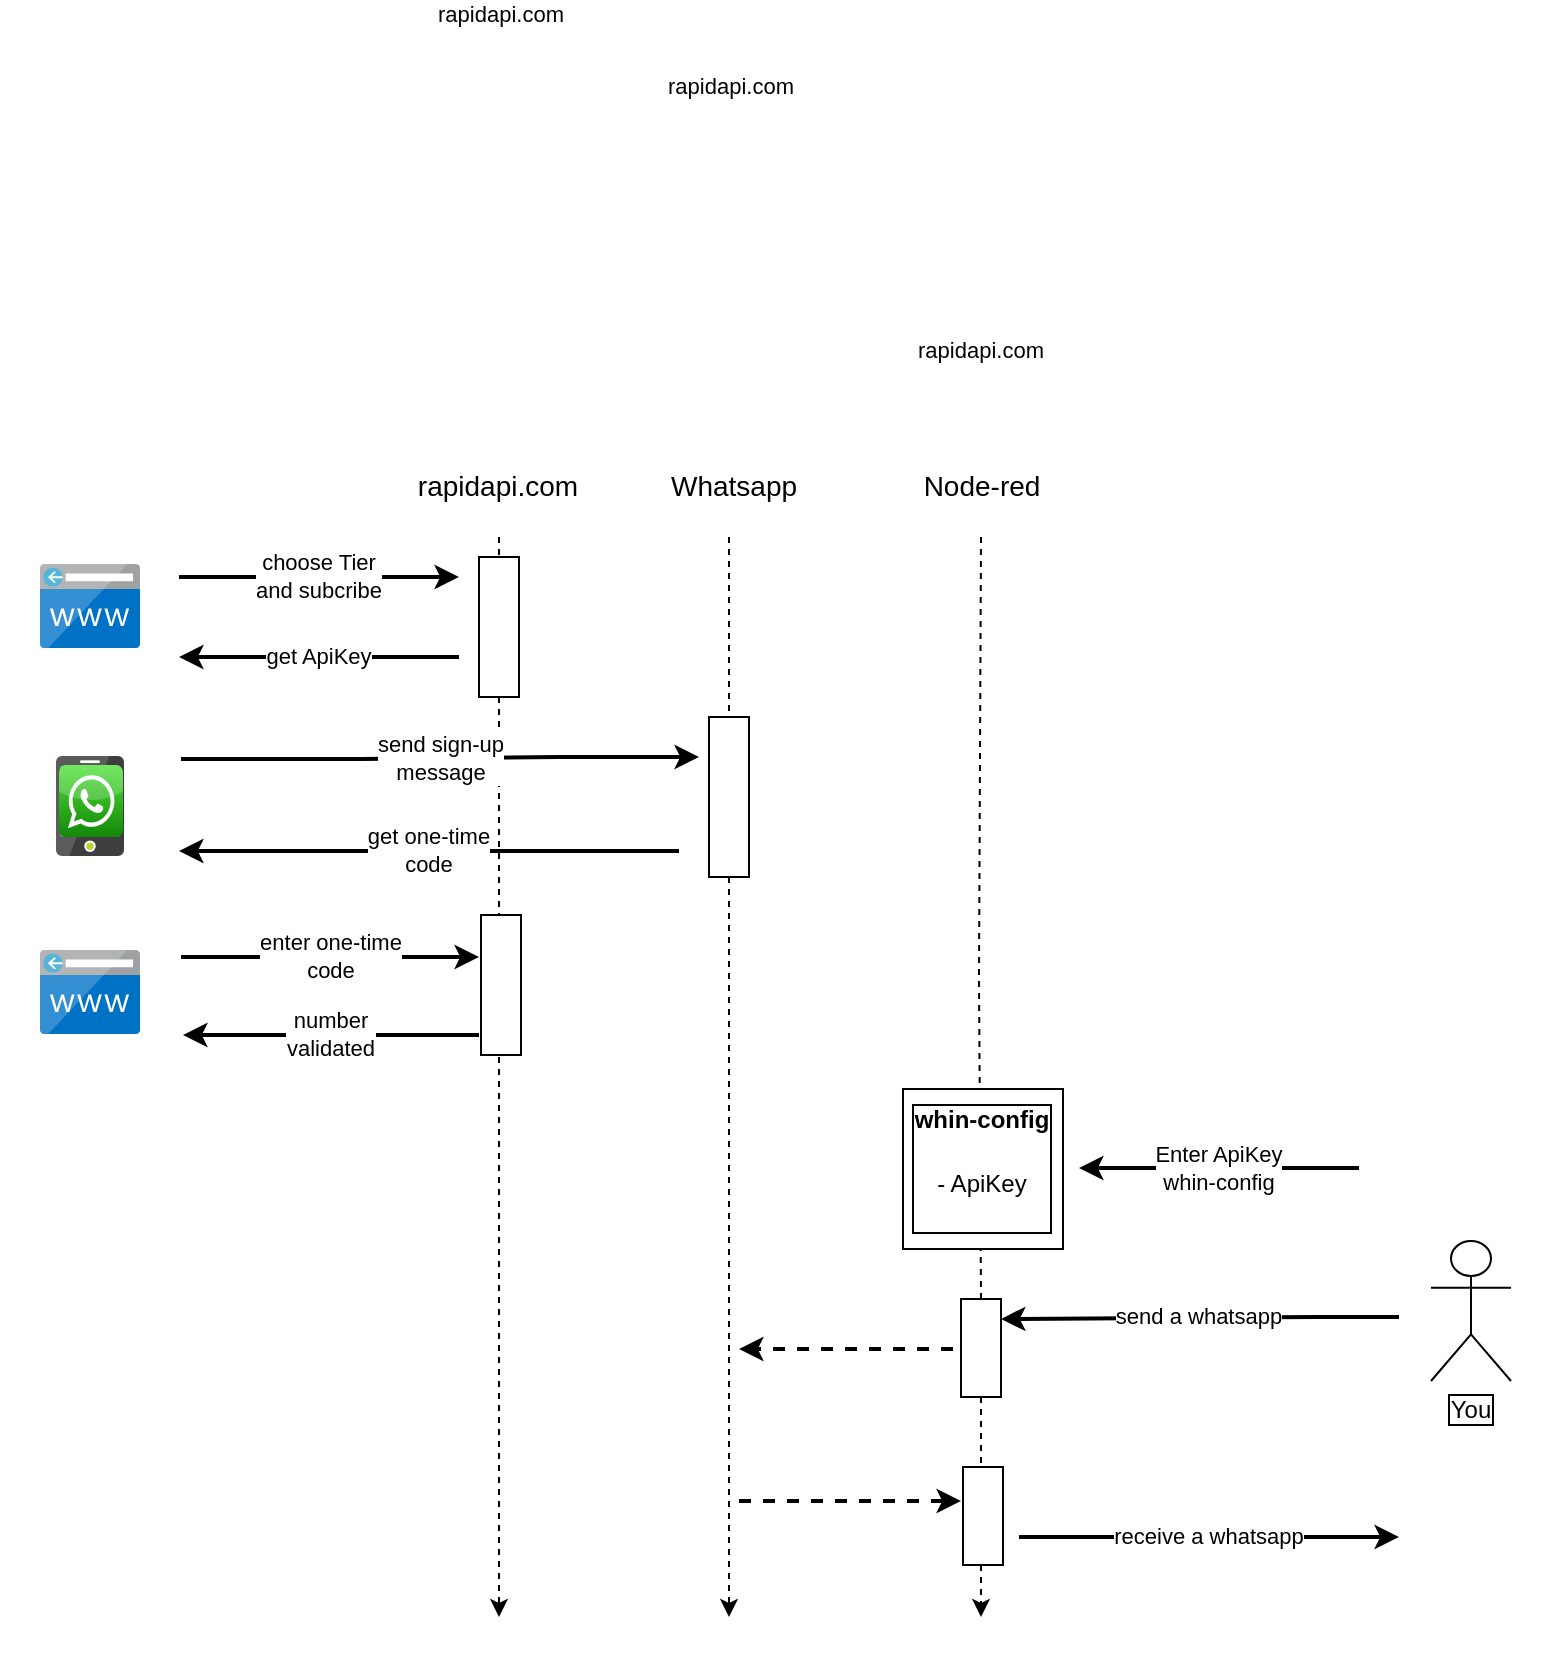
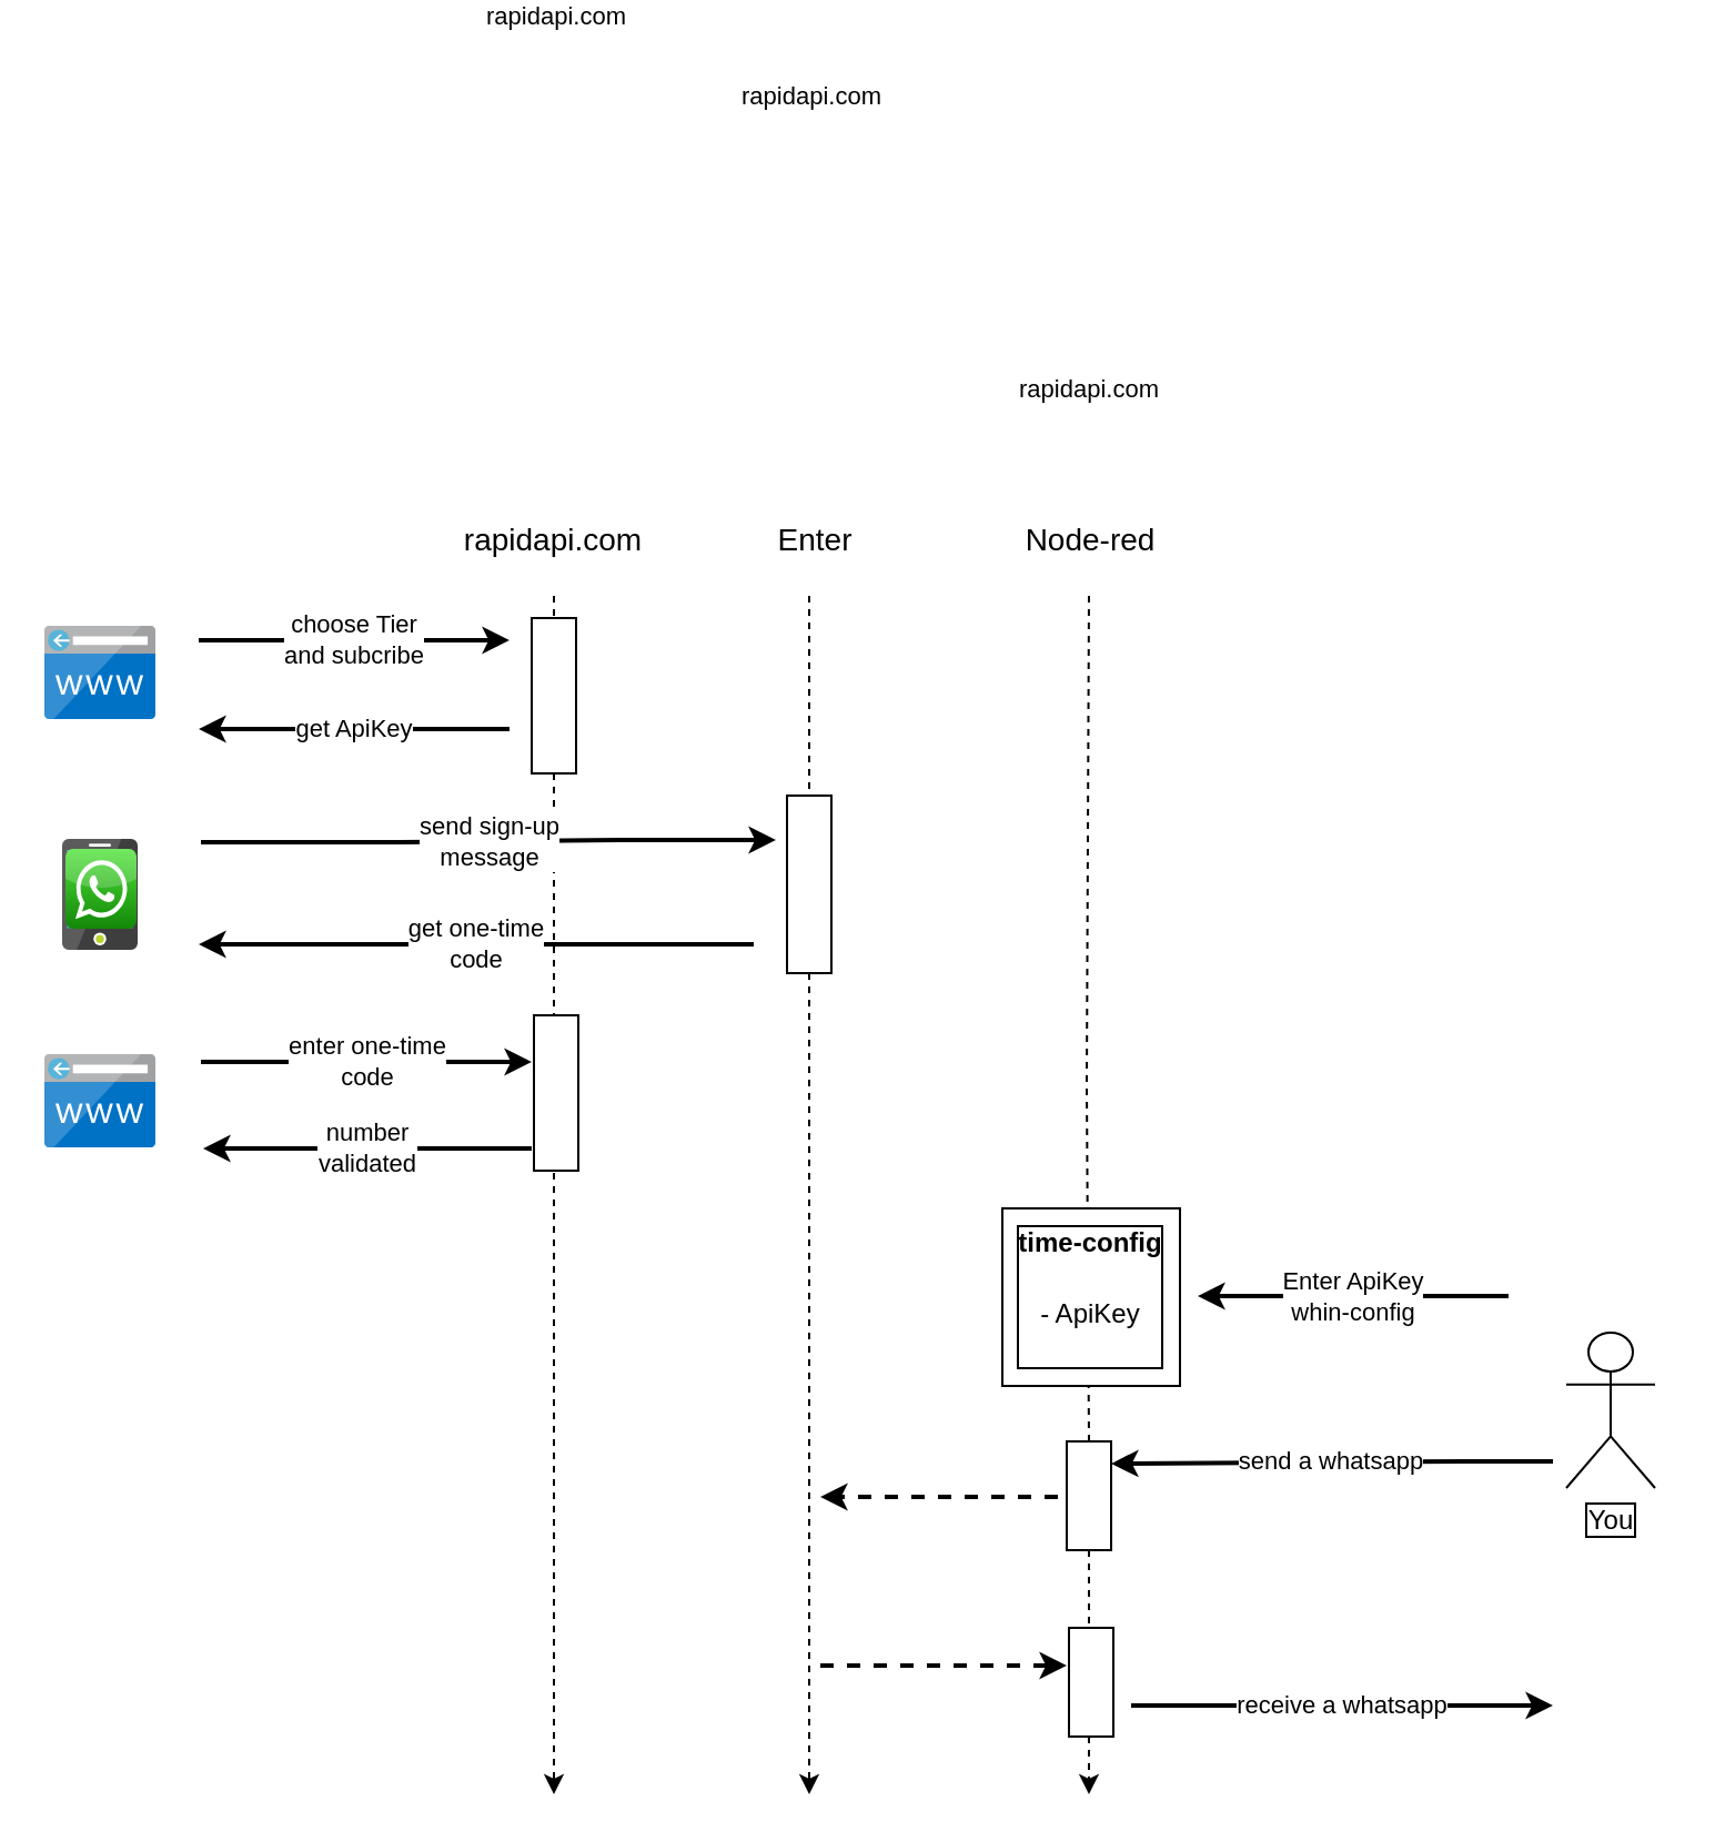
- <mxCell id="14" value="Whatsapp" style="text;html=1;strokeColor=none;fillColor=none;align=center;verticalAlign=middle;whiteSpace=wrap;rounded=0;strokeWidth=1;fontFamily=Helvetica;fontSize=14;" vertex="1" parent="1"><mxGeometry x="337" y="20" width="60" height="30" as="geometry" /></mxCell>
+ <mxCell id="14" value="Enter" style="text;html=1;strokeColor=none;fillColor=none;align=center;verticalAlign=middle;whiteSpace=wrap;rounded=0;strokeWidth=1;fontFamily=Helvetica;fontSize=14;" vertex="1" parent="1"><mxGeometry x="337" y="20" width="60" height="30" as="geometry" /></mxCell>
- <mxCell id="24" value="&lt;div style=&quot;font-size: 12px;&quot;&gt;&lt;b&gt;whin-config&lt;/b&gt;&lt;/div&gt;&lt;div&gt;&lt;br&gt;&lt;/div&gt;&lt;div style=&quot;font-size: 12px;&quot;&gt;- ApiKey&lt;br&gt;&lt;/div&gt;&lt;div&gt;&lt;br&gt;&lt;/div&gt;" style="whiteSpace=wrap;html=1;aspect=fixed;labelBackgroundColor=#FFFFFF;labelBorderColor=default;sketch=0;fillStyle=solid;strokeWidth=1;fontFamily=Helvetica;fontSize=14;fillColor=#FFFFFF;gradientColor=none;" vertex="1" parent="1"><mxGeometry x="451" y="336" width="80" height="80" as="geometry" /></mxCell>
+ <mxCell id="24" value="&lt;div style=&quot;font-size: 12px;&quot;&gt;&lt;b&gt;time-config&lt;/b&gt;&lt;/div&gt;&lt;div&gt;&lt;br&gt;&lt;/div&gt;&lt;div style=&quot;font-size: 12px;&quot;&gt;- ApiKey&lt;br&gt;&lt;/div&gt;&lt;div&gt;&lt;br&gt;&lt;/div&gt;" style="whiteSpace=wrap;html=1;aspect=fixed;labelBackgroundColor=#FFFFFF;labelBorderColor=default;sketch=0;fillStyle=solid;strokeWidth=1;fontFamily=Helvetica;fontSize=14;fillColor=#FFFFFF;gradientColor=none;" vertex="1" parent="1"><mxGeometry x="451" y="336" width="80" height="80" as="geometry" /></mxCell>
- <mxCell id="30" value="&lt;div&gt;You&lt;/div&gt;" style="shape=umlActor;verticalLabelPosition=bottom;verticalAlign=top;html=1;outlineConnect=0;labelBackgroundColor=#FFFFFF;labelBorderColor=default;sketch=0;fillStyle=auto;strokeWidth=1;fontFamily=Helvetica;fontSize=12;fillColor=#FFFFFF;gradientColor=none;" vertex="1" parent="1"><mxGeometry x="715" y="412" width="40" height="70" as="geometry" /></mxCell>
+ <mxCell id="30" value="&lt;div&gt;You&lt;/div&gt;" style="shape=umlActor;verticalLabelPosition=bottom;verticalAlign=top;html=1;outlineConnect=0;labelBackgroundColor=#FFFFFF;labelBorderColor=default;sketch=0;fillStyle=auto;strokeWidth=1;fontFamily=Helvetica;fontSize=12;fillColor=#FFFFFF;gradientColor=none;" vertex="1" parent="1"><mxGeometry x="705" y="392" width="40" height="70" as="geometry" /></mxCell>
